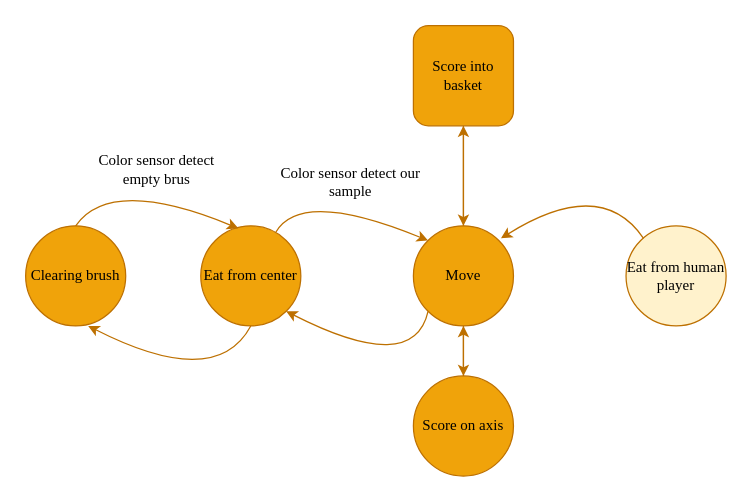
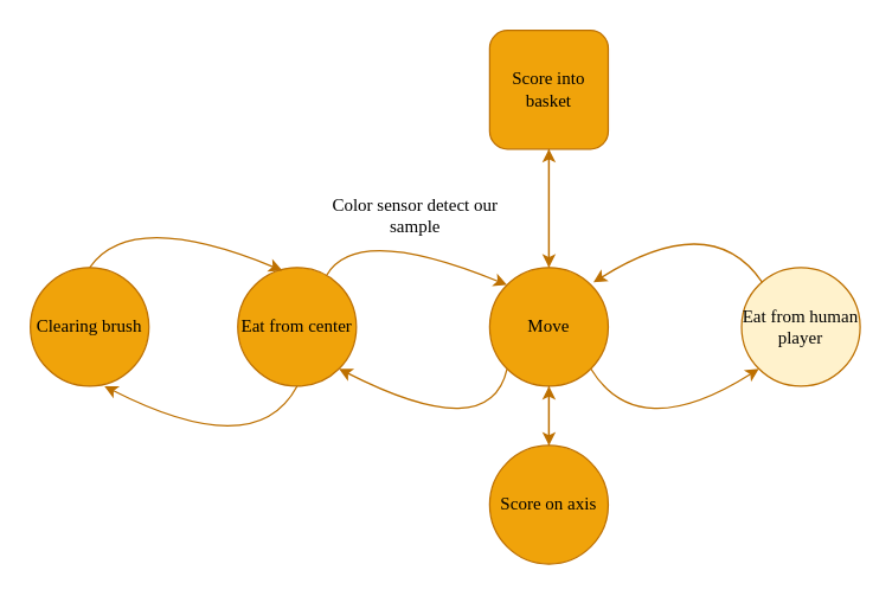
- <mxCell id="19" value="Color sensor detect empty brus" style="text;html=1;align=center;verticalAlign=middle;whiteSpace=wrap;rounded=0;fontFamily=Comic Sans MS;" vertex="1" parent="1"><mxGeometry x="70" y="120" width="110" height="30" as="geometry" /></mxCell>
+ <mxCell id="14" value="" style="curved=1;endArrow=classic;html=1;rounded=0;entryX=0;entryY=1;entryDx=0;entryDy=0;exitX=1;exitY=1;exitDx=0;exitDy=0;fillColor=#f0a30a;strokeColor=#BD7000;fontFamily=Comic Sans MS;" edge="1" parent="1" source="10" target="5"><mxGeometry width="50" height="50" relative="1" as="geometry"><mxPoint x="390" y="295" as="sourcePoint" /><mxPoint x="512" y="302" as="targetPoint" /><Array as="points"><mxPoint x="430" y="300" /></Array></mxGeometry></mxCell>
